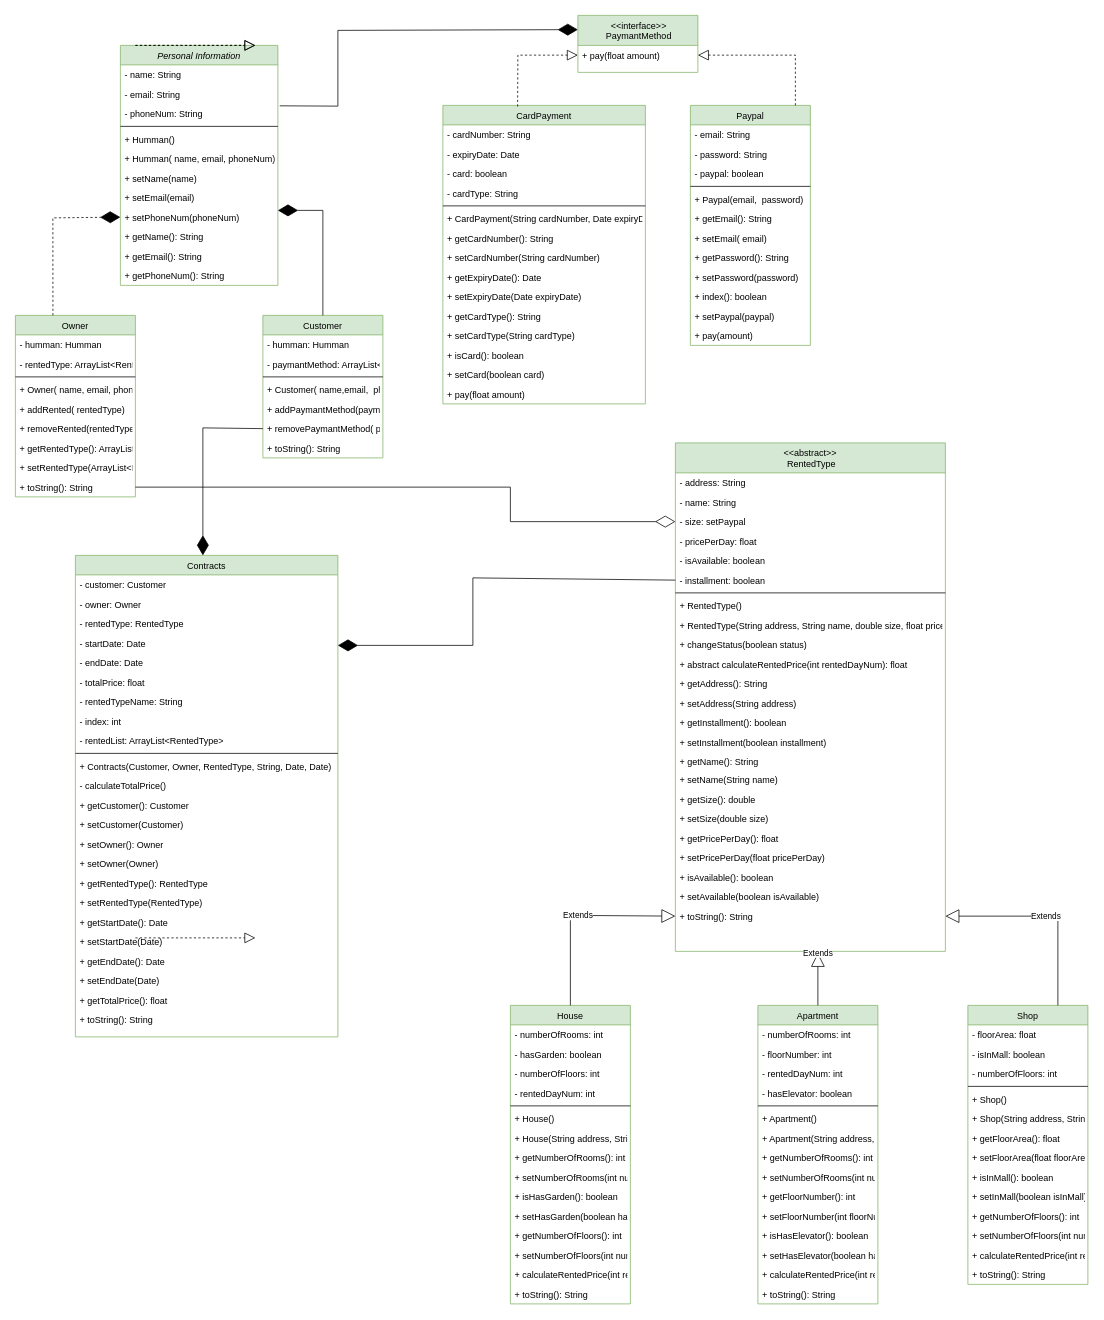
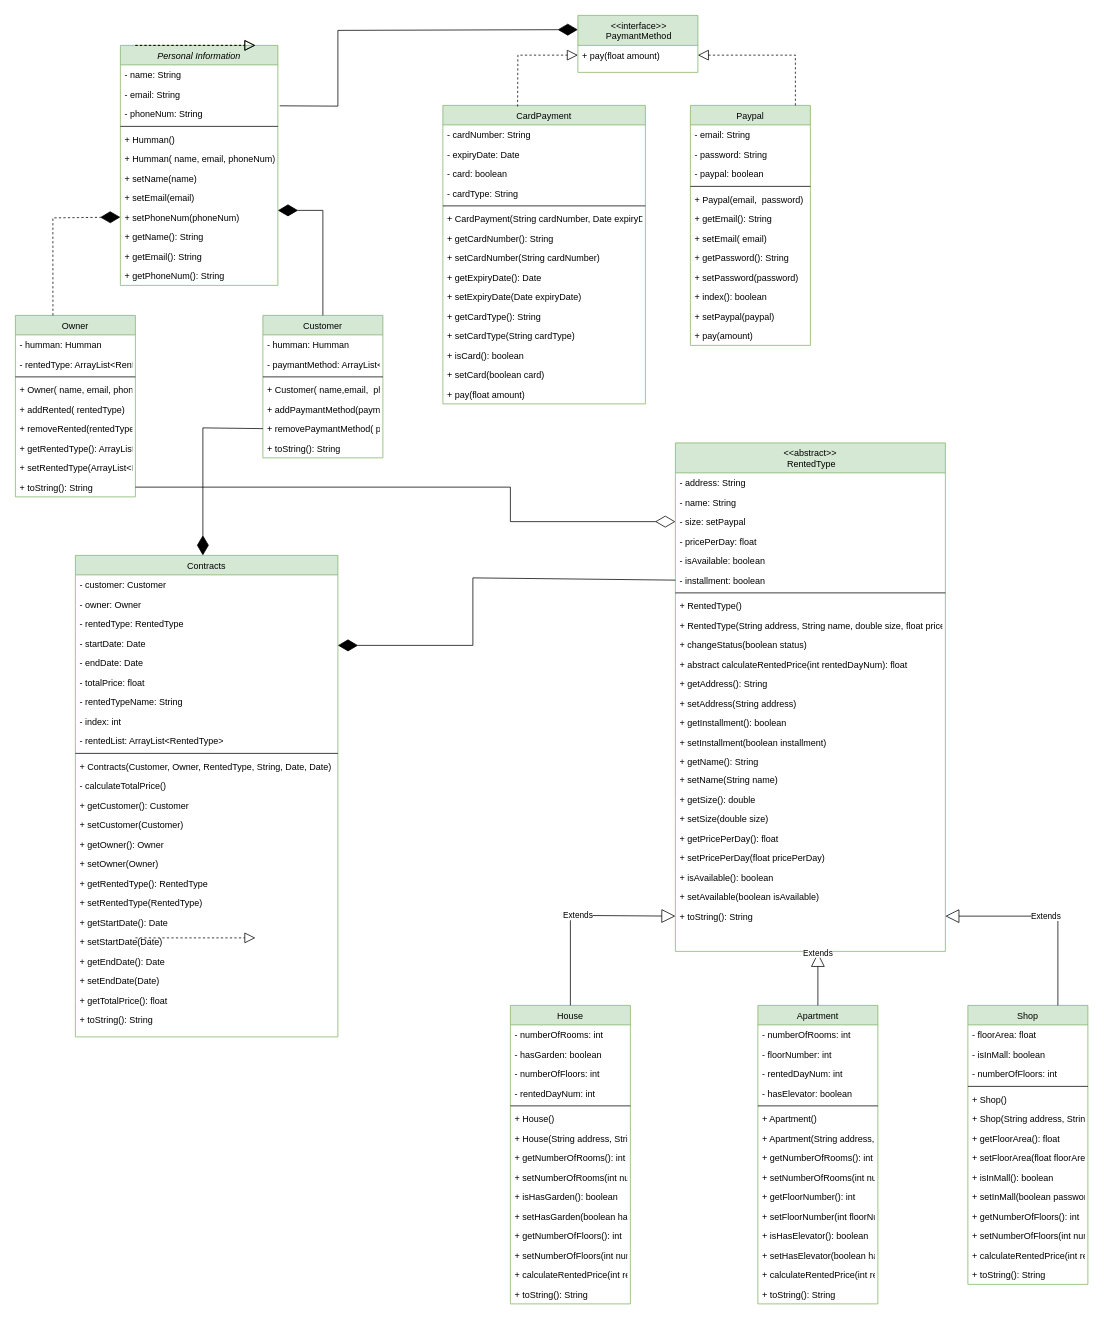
- <mxCell id="153" value="  + setOwner(): Owner" style="text;align=left;verticalAlign=top;spacingLeft=4;spacingRight=4;overflow=hidden;rotatable=0;points=[[0,0.5],[1,0.5]];portConstraint=eastwest;" vertex="1" parent="138"><mxGeometry y="372" width="350" height="26" as="geometry" /></mxCell>
+ <mxCell id="153" value="  + getOwner(): Owner" style="text;align=left;verticalAlign=top;spacingLeft=4;spacingRight=4;overflow=hidden;rotatable=0;points=[[0,0.5],[1,0.5]];portConstraint=eastwest;" vertex="1" parent="138"><mxGeometry y="372" width="350" height="26" as="geometry" /></mxCell>
- <mxCell id="117" value="  + setInMall(boolean isInMall) " style="text;align=left;verticalAlign=top;spacingLeft=4;spacingRight=4;overflow=hidden;rotatable=0;points=[[0,0.5],[1,0.5]];portConstraint=eastwest;" vertex="1" parent="107"><mxGeometry y="242" width="160" height="26" as="geometry" /></mxCell>
+ <mxCell id="117" value="  + setInMall(boolean password) " style="text;align=left;verticalAlign=top;spacingLeft=4;spacingRight=4;overflow=hidden;rotatable=0;points=[[0,0.5],[1,0.5]];portConstraint=eastwest;" vertex="1" parent="107"><mxGeometry y="242" width="160" height="26" as="geometry" /></mxCell>
